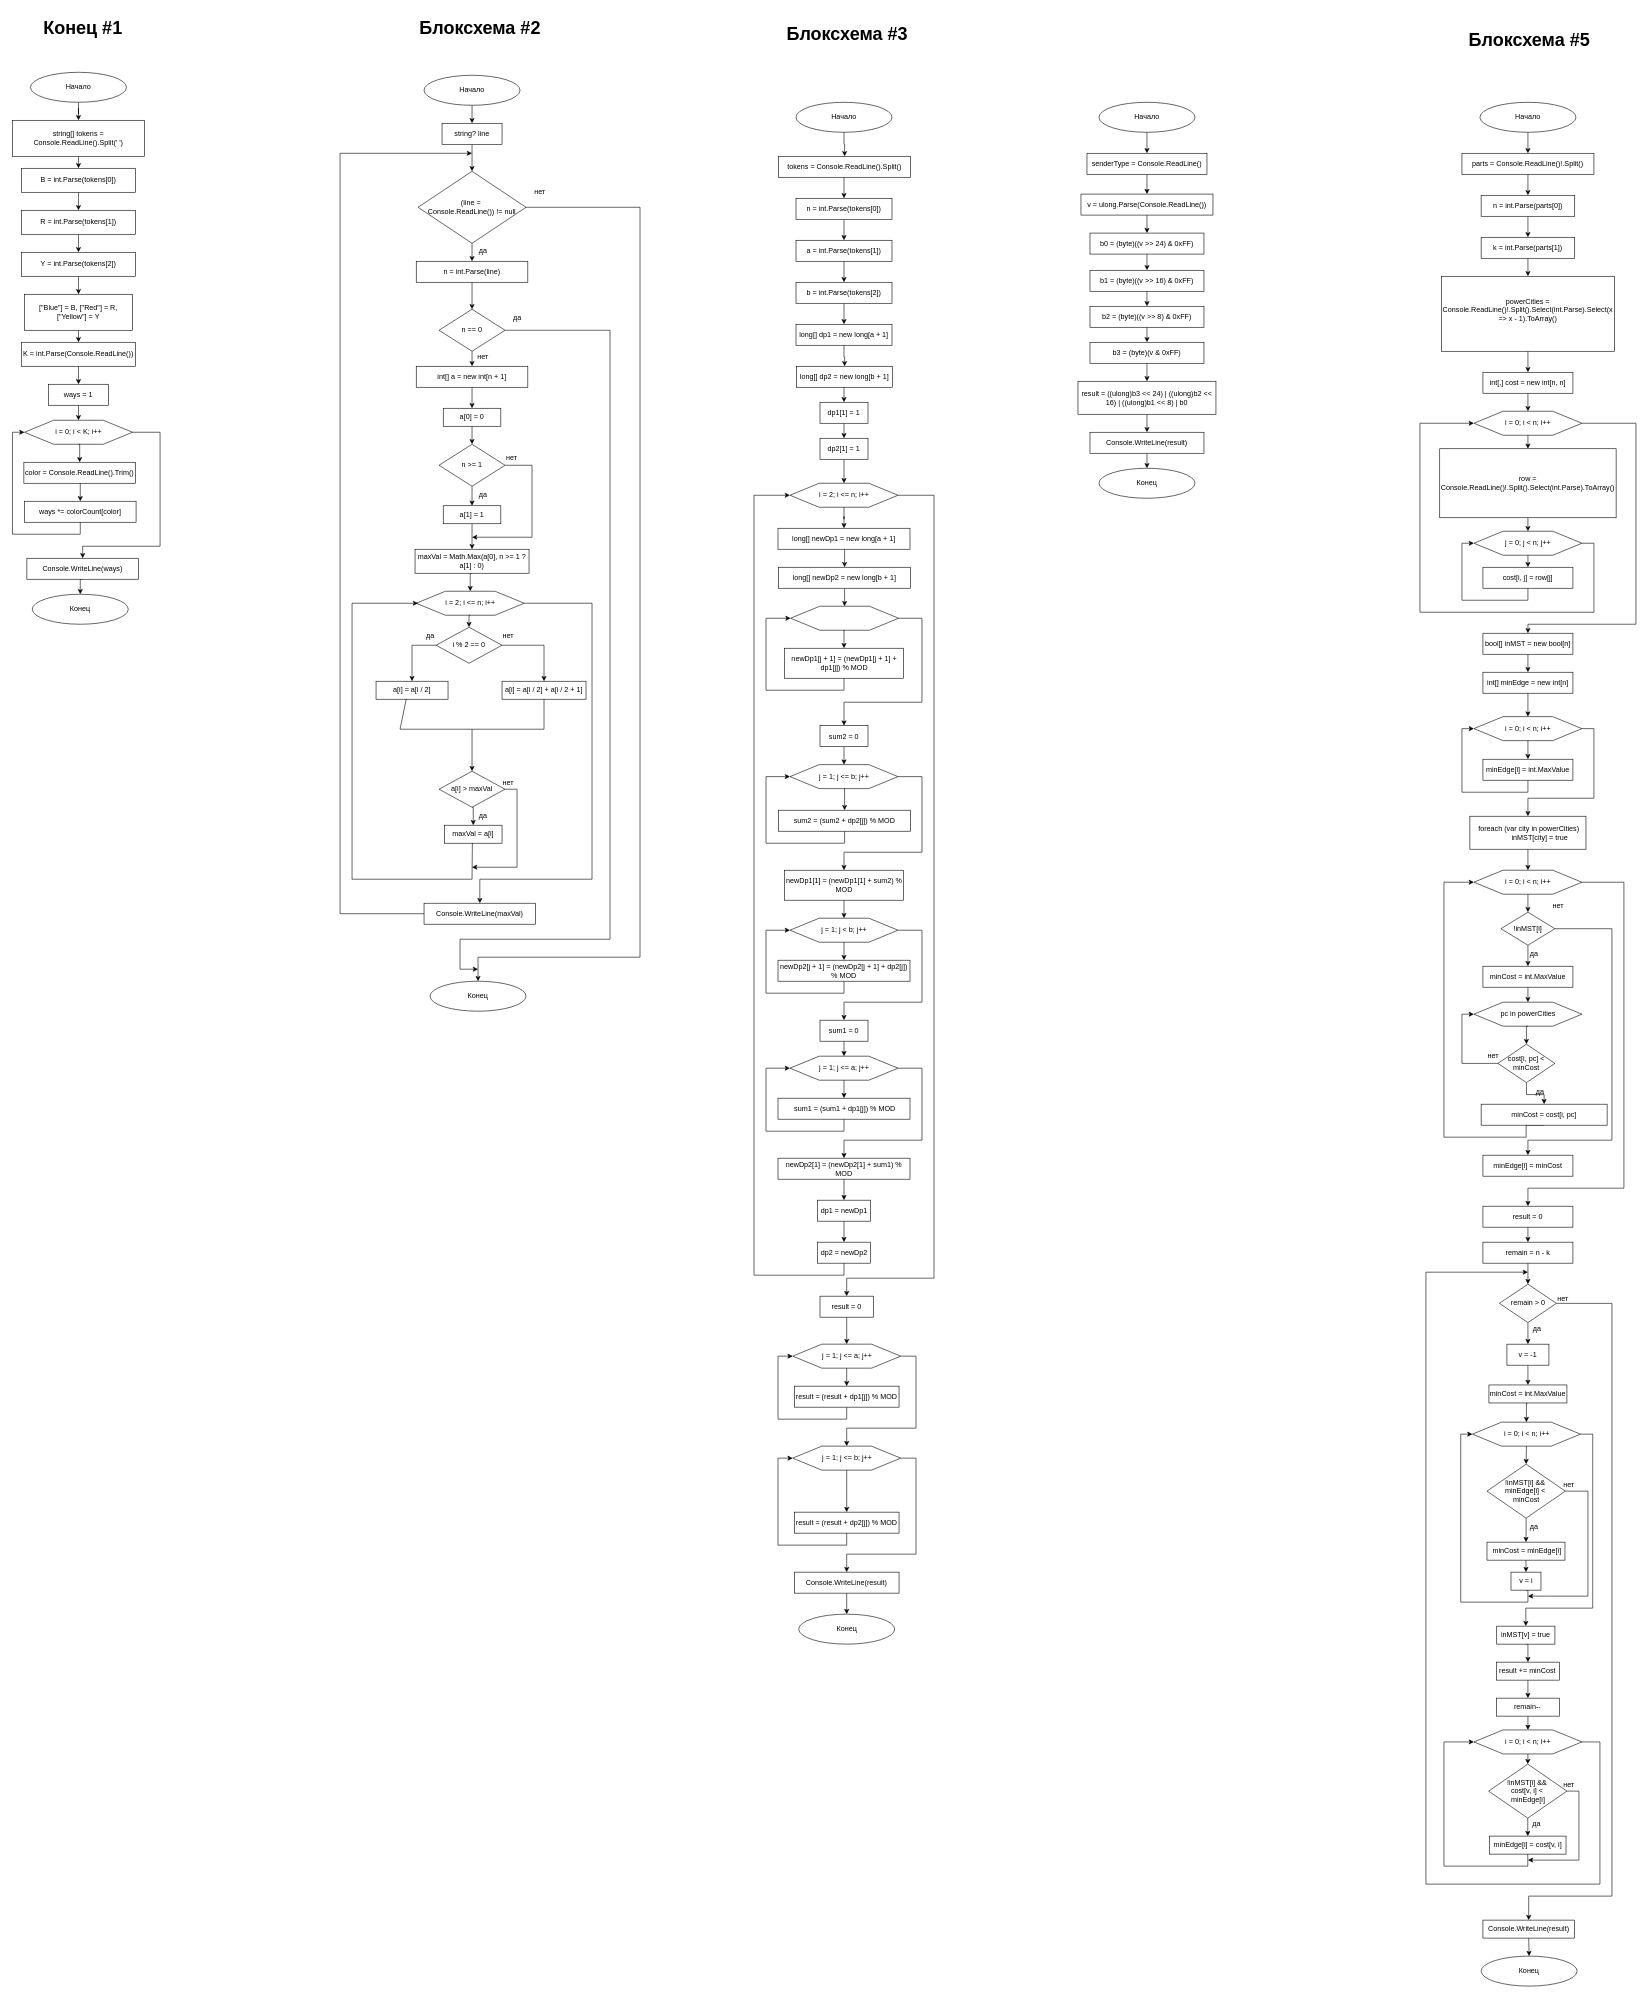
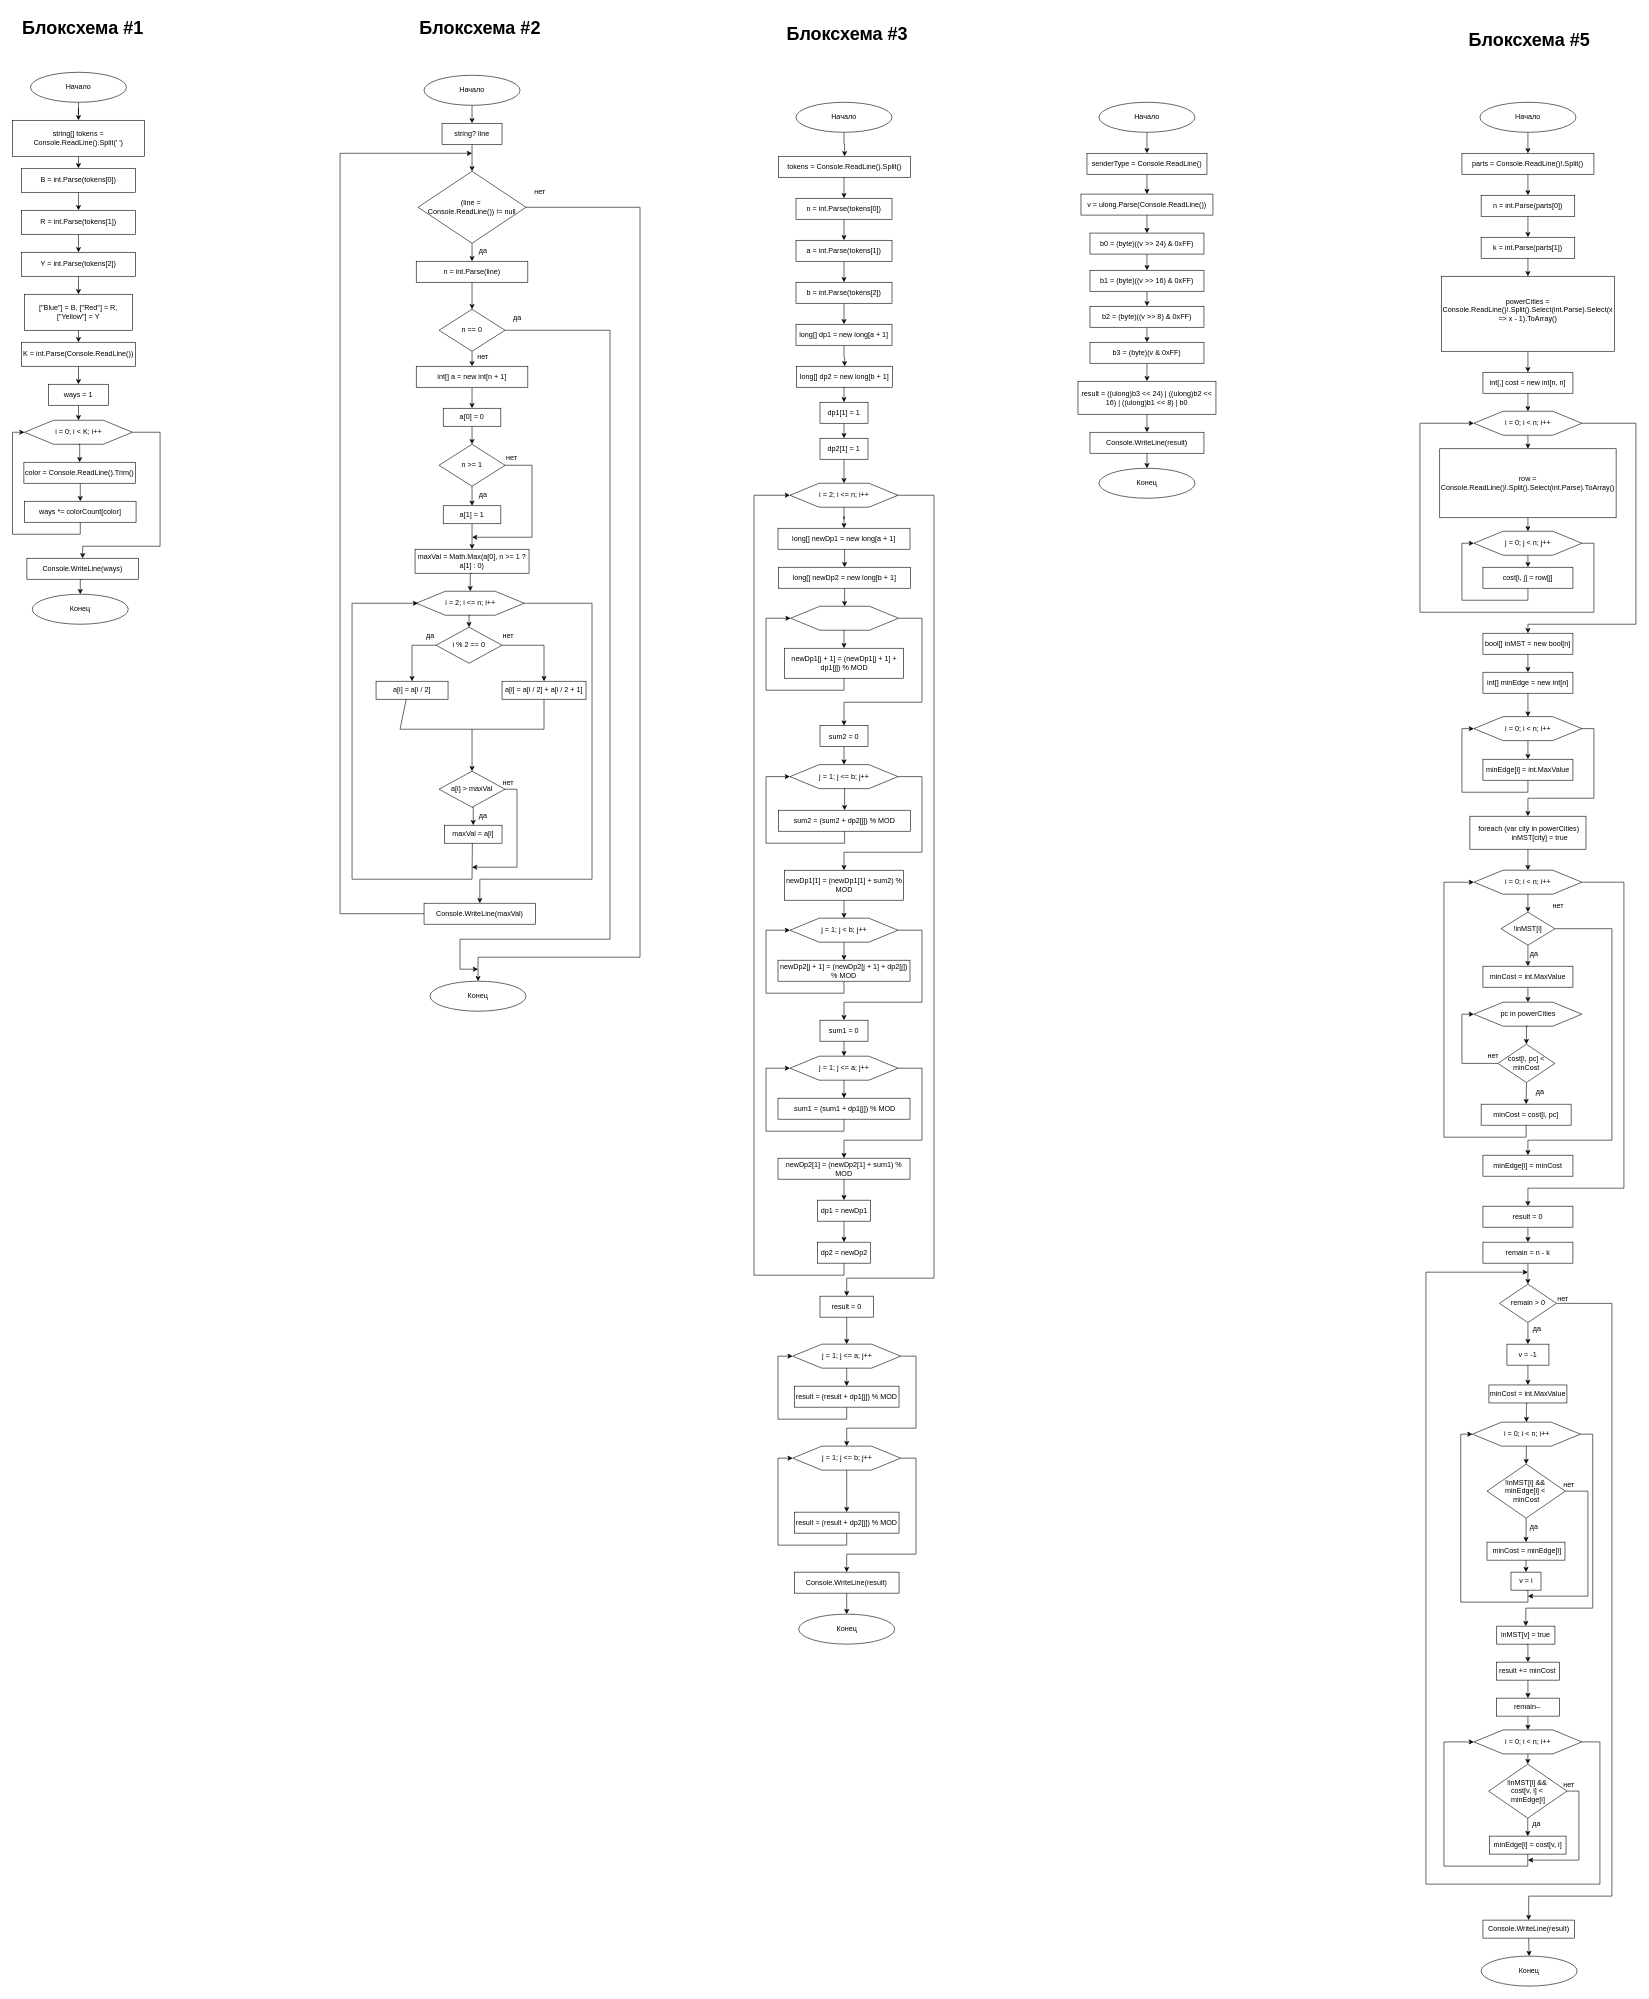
- <mxCell id="303" value="&lt;font style=&quot;font-size: 30px;&quot;&gt;&lt;b style=&quot;&quot;&gt;Конец #1&lt;/b&gt;&lt;/font&gt;" style="text;html=1;align=center;verticalAlign=middle;resizable=0;points=[];autosize=1;strokeColor=none;fillColor=none;" vertex="1" parent="1"><mxGeometry x="22" y="20" width="230" height="50" as="geometry" /></mxCell>
+ <mxCell id="303" value="&lt;font style=&quot;font-size: 30px;&quot;&gt;&lt;b style=&quot;&quot;&gt;Блоксхема #1&lt;/b&gt;&lt;/font&gt;" style="text;html=1;align=center;verticalAlign=middle;resizable=0;points=[];autosize=1;strokeColor=none;fillColor=none;" vertex="1" parent="1"><mxGeometry x="22" y="20" width="230" height="50" as="geometry" /></mxCell>
- <mxCell id="252" value="minCost = cost[i, pc]" style="rounded=0;whiteSpace=wrap;html=1;" vertex="1" parent="1"><mxGeometry x="2468" y="1840" width="210" height="35" as="geometry" /></mxCell>
+ <mxCell id="252" value="minCost = cost[i, pc]" style="rounded=0;whiteSpace=wrap;html=1;" vertex="1" parent="1"><mxGeometry x="2468" y="1840" width="150" height="35" as="geometry" /></mxCell>
